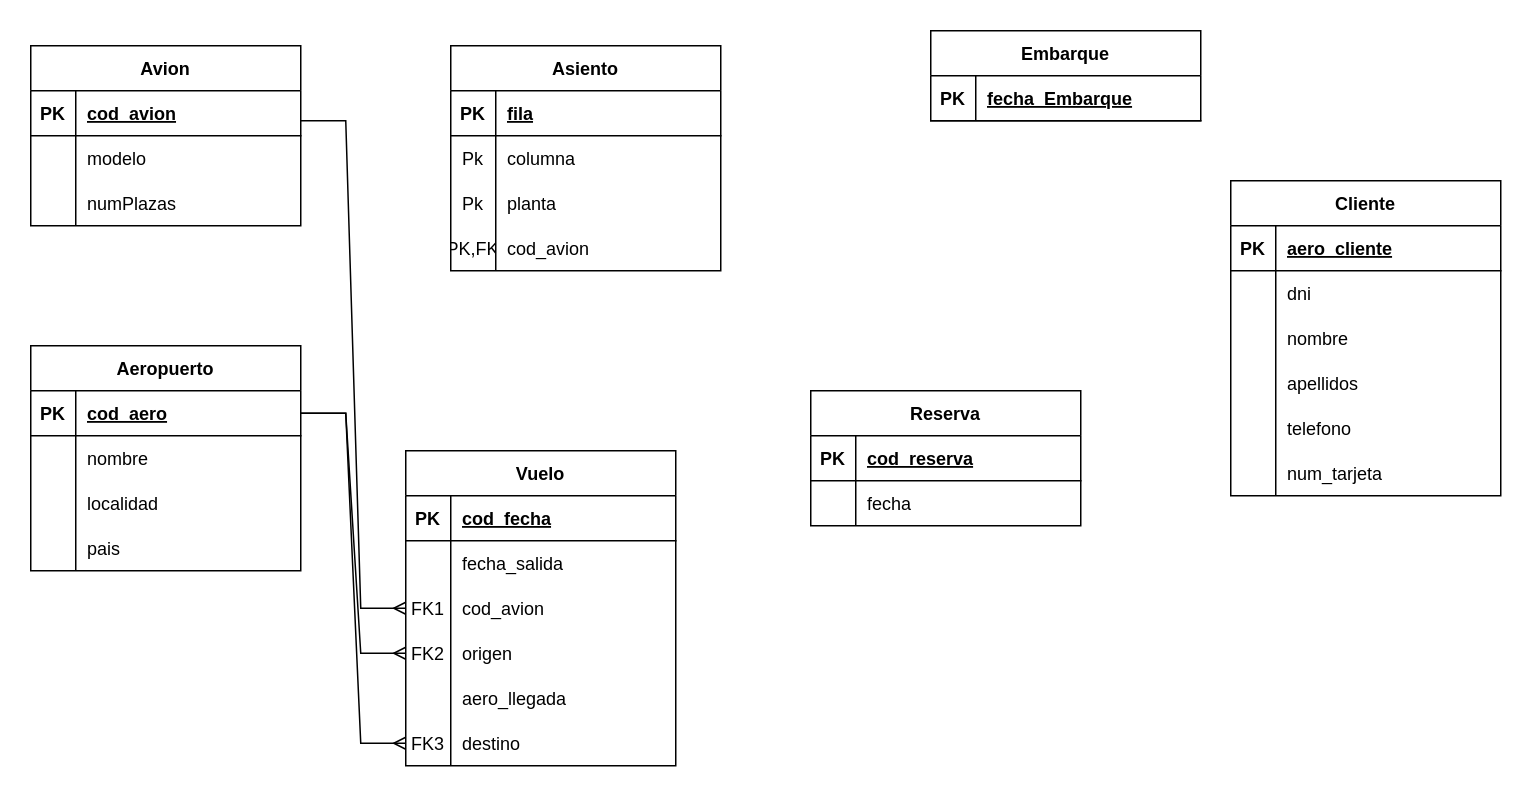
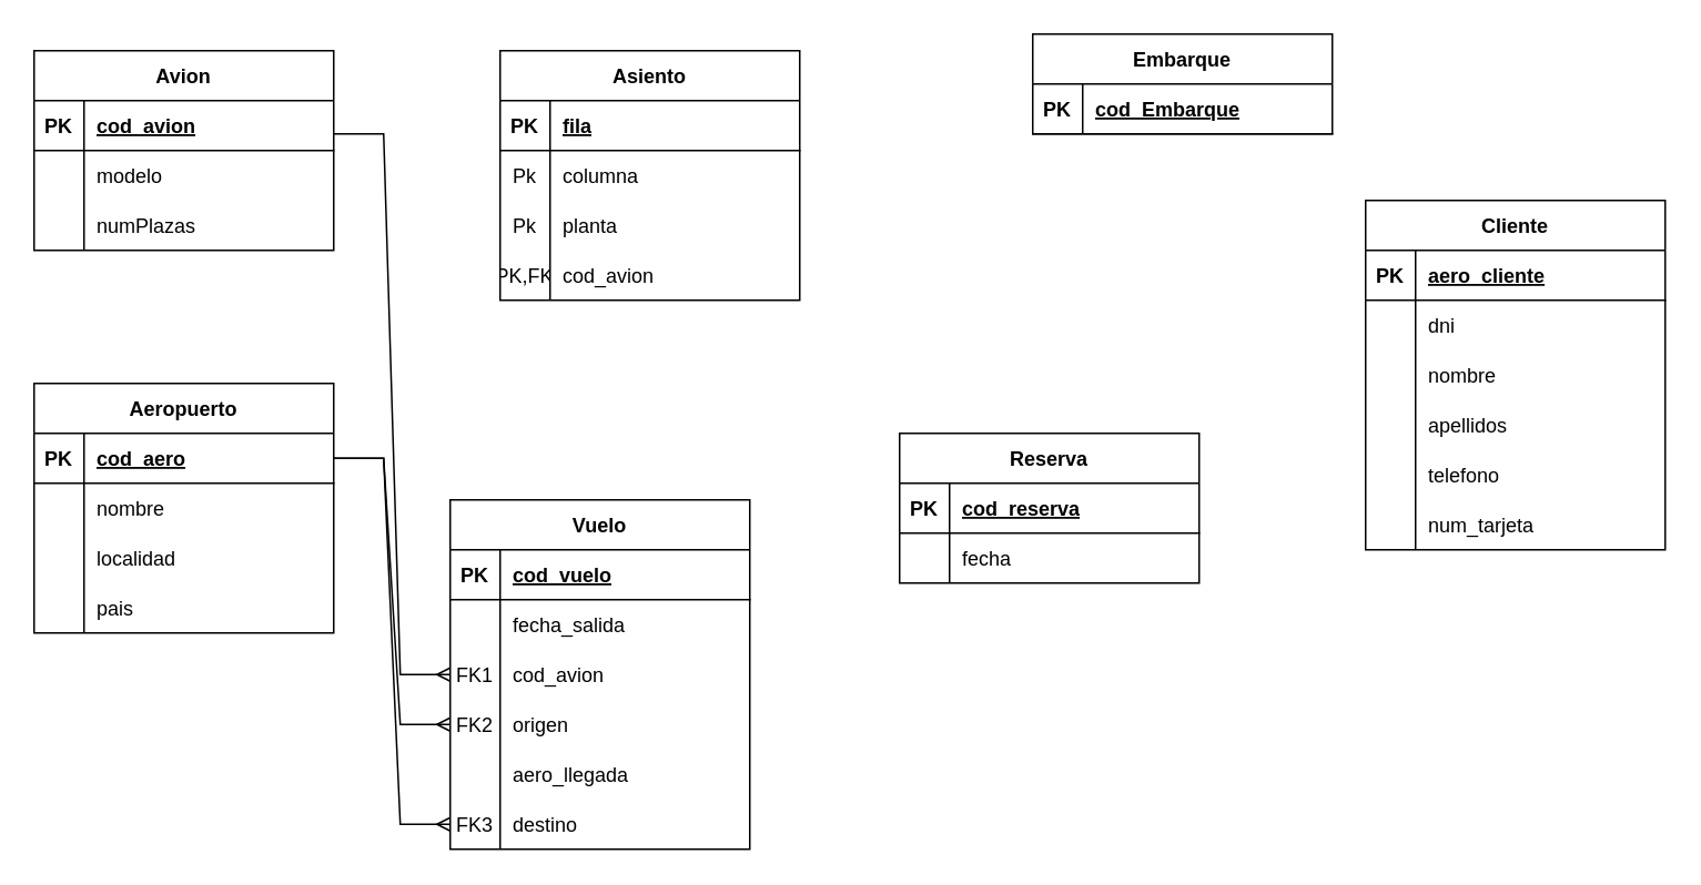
- <mxCell id="28" value="fecha_Embarque" style="shape=partialRectangle;connectable=0;fillColor=none;top=0;left=0;bottom=0;right=0;align=left;spacingLeft=6;fontStyle=5;overflow=hidden;" vertex="1" parent="26"><mxGeometry x="30" width="150" height="30" as="geometry"><mxRectangle width="150" height="30" as="alternateBounds" /></mxGeometry></mxCell>
+ <mxCell id="28" value="cod_Embarque" style="shape=partialRectangle;connectable=0;fillColor=none;top=0;left=0;bottom=0;right=0;align=left;spacingLeft=6;fontStyle=5;overflow=hidden;" vertex="1" parent="26"><mxGeometry x="30" width="150" height="30" as="geometry"><mxRectangle width="150" height="30" as="alternateBounds" /></mxGeometry></mxCell>
- <mxCell id="64" value="cod_fecha" style="shape=partialRectangle;connectable=0;fillColor=none;top=0;left=0;bottom=0;right=0;align=left;spacingLeft=6;fontStyle=5;overflow=hidden;" vertex="1" parent="62"><mxGeometry x="30" width="150" height="30" as="geometry"><mxRectangle width="150" height="30" as="alternateBounds" /></mxGeometry></mxCell>
+ <mxCell id="64" value="cod_vuelo" style="shape=partialRectangle;connectable=0;fillColor=none;top=0;left=0;bottom=0;right=0;align=left;spacingLeft=6;fontStyle=5;overflow=hidden;" vertex="1" parent="62"><mxGeometry x="30" width="150" height="30" as="geometry"><mxRectangle width="150" height="30" as="alternateBounds" /></mxGeometry></mxCell>
